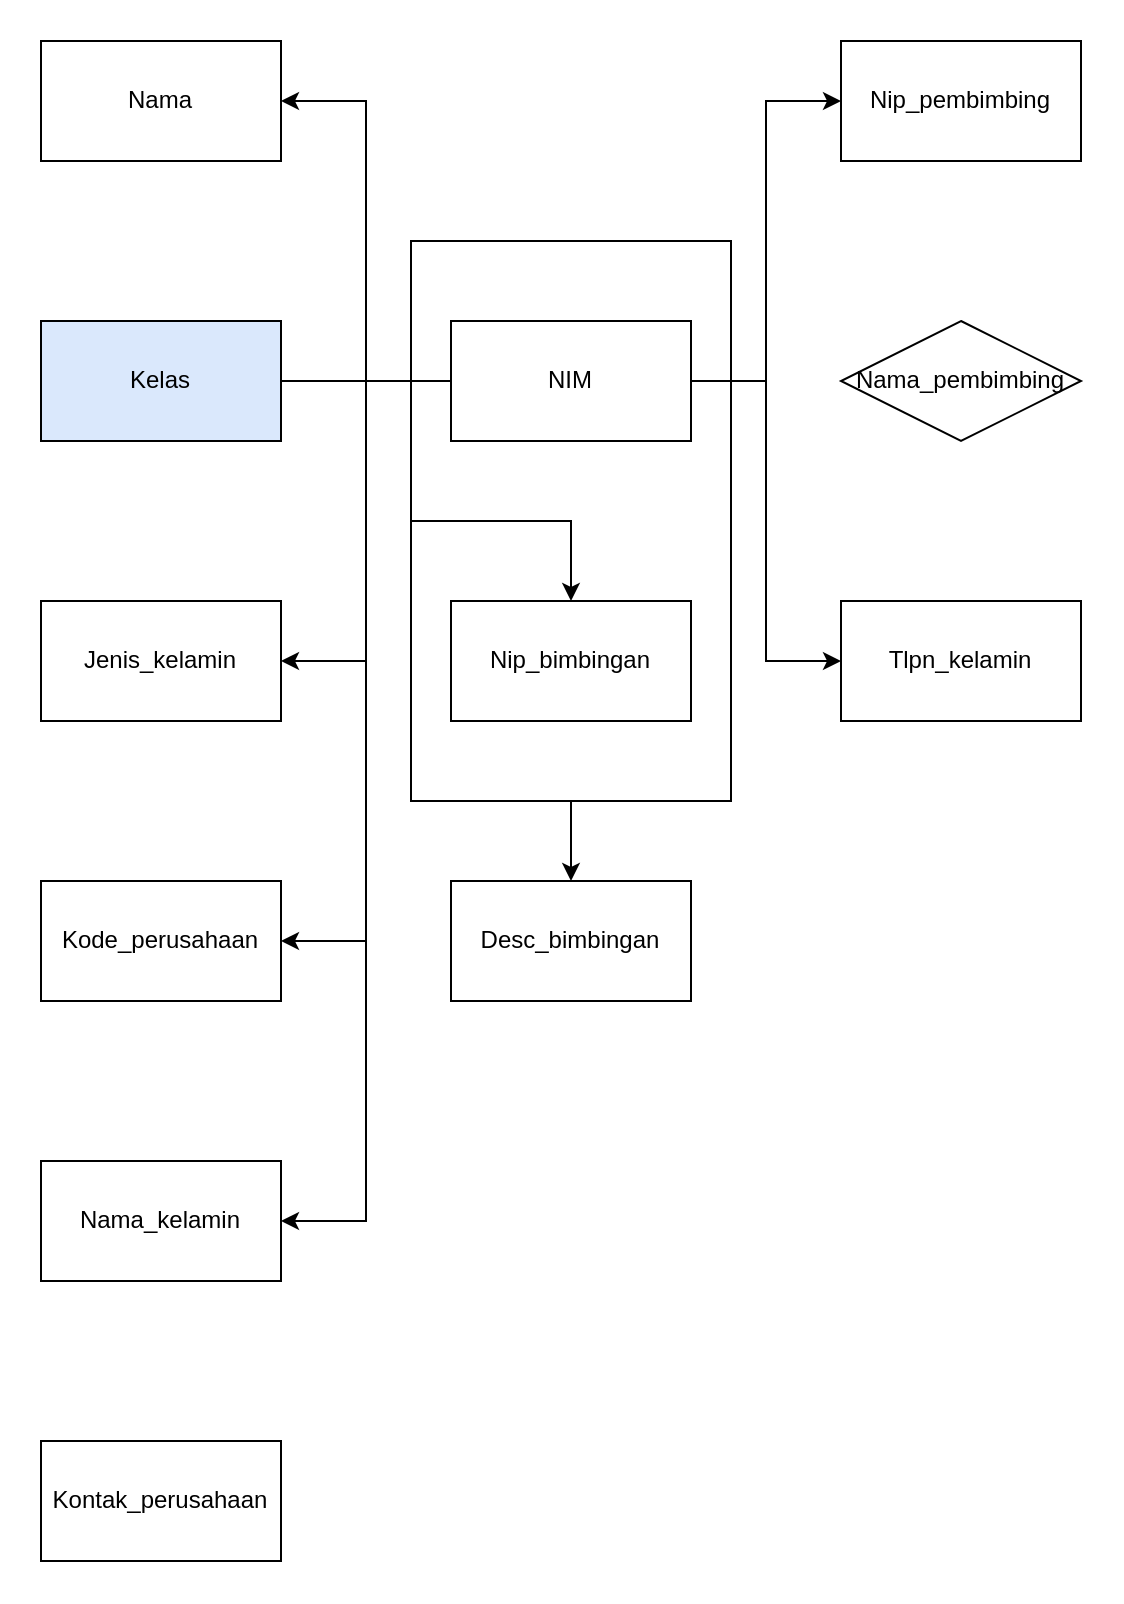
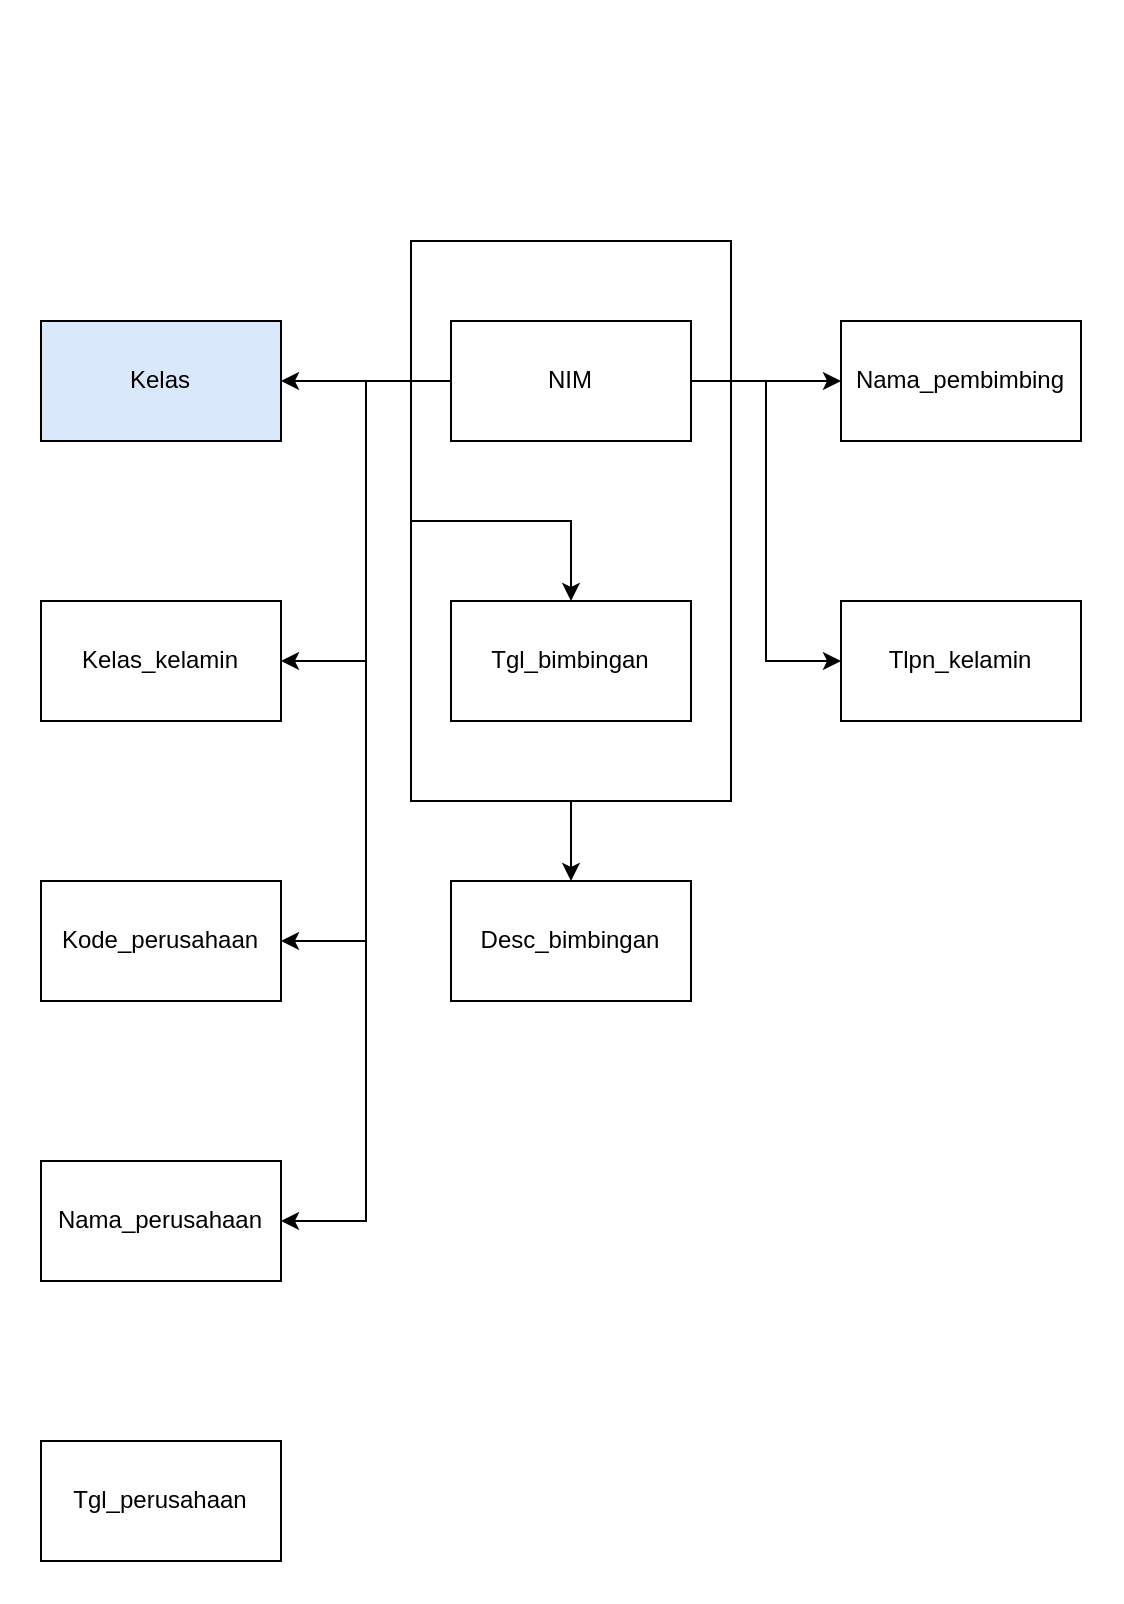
- <mxCell id="16" value="Nama" style="whiteSpace=wrap;html=1;rounded=0;labelBackgroundColor=none;" vertex="1" parent="1"><mxGeometry x="20" y="20" width="120" height="60" as="geometry" /></mxCell>
- <mxCell id="22" value="Nip_pembimbing" style="whiteSpace=wrap;html=1;rounded=0;labelBackgroundColor=none;" vertex="1" parent="1"><mxGeometry x="420" y="20" width="120" height="60" as="geometry" /></mxCell>
- <mxCell id="4" style="edgeStyle=orthogonalEdgeStyle;rounded=0;orthogonalLoop=1;jettySize=auto;html=1;exitX=0;exitY=0.5;exitDx=0;exitDy=0;entryX=1;entryY=0.5;entryDx=0;entryDy=0;labelBackgroundColor=none;fontColor=default;" edge="1" parent="1" source="13" target="16"><mxGeometry relative="1" as="geometry" /></mxCell>
- <mxCell id="8" style="edgeStyle=orthogonalEdgeStyle;rounded=0;orthogonalLoop=1;jettySize=auto;html=1;exitX=1;exitY=0.5;exitDx=0;exitDy=0;entryX=0;entryY=0.5;entryDx=0;entryDy=0;labelBackgroundColor=none;fontColor=default;" edge="1" parent="1" source="13" target="22"><mxGeometry relative="1" as="geometry" /></mxCell>
- <mxCell id="5" style="edgeStyle=orthogonalEdgeStyle;rounded=0;orthogonalLoop=1;jettySize=auto;html=1;exitX=0;exitY=0.5;exitDx=0;exitDy=0;entryX=1;entryY=0.5;entryDx=0;entryDy=0;labelBackgroundColor=none;fontColor=default;endArrow=none;" edge="1" parent="1" source="13" target="17"><mxGeometry relative="1" as="geometry" /></mxCell>
+ <mxCell id="5" style="edgeStyle=orthogonalEdgeStyle;rounded=0;orthogonalLoop=1;jettySize=auto;html=1;exitX=0;exitY=0.5;exitDx=0;exitDy=0;entryX=1;entryY=0.5;entryDx=0;entryDy=0;labelBackgroundColor=none;fontColor=default;" edge="1" parent="1" source="13" target="17"><mxGeometry relative="1" as="geometry" /></mxCell>
+ <mxCell id="9" style="edgeStyle=orthogonalEdgeStyle;rounded=0;orthogonalLoop=1;jettySize=auto;html=1;exitX=1;exitY=0.5;exitDx=0;exitDy=0;entryX=0;entryY=0.5;entryDx=0;entryDy=0;labelBackgroundColor=none;fontColor=default;" edge="1" parent="1" source="13" target="23"><mxGeometry relative="1" as="geometry" /></mxCell>
- <mxCell id="23" value="Nama_pembimbing" style="rhombus;whiteSpace=wrap;html=1;labelBackgroundColor=none;" vertex="1" parent="1"><mxGeometry x="420" y="160" width="120" height="60" as="geometry" /></mxCell>
+ <mxCell id="23" value="Nama_pembimbing" style="whiteSpace=wrap;html=1;rounded=0;labelBackgroundColor=none;" vertex="1" parent="1"><mxGeometry x="420" y="160" width="120" height="60" as="geometry" /></mxCell>
- <mxCell id="18" value="Jenis_kelamin" style="whiteSpace=wrap;html=1;rounded=0;labelBackgroundColor=none;" vertex="1" parent="1"><mxGeometry x="20" y="300" width="120" height="60" as="geometry" /></mxCell>
+ <mxCell id="18" value="Kelas_kelamin" style="whiteSpace=wrap;html=1;rounded=0;labelBackgroundColor=none;" vertex="1" parent="1"><mxGeometry x="20" y="300" width="120" height="60" as="geometry" /></mxCell>
- <mxCell id="14" value="Nip_bimbingan" style="rounded=0;whiteSpace=wrap;html=1;labelBackgroundColor=none;" vertex="1" parent="1"><mxGeometry x="225" y="300" width="120" height="60" as="geometry" /></mxCell>
+ <mxCell id="14" value="Tgl_bimbingan" style="rounded=0;whiteSpace=wrap;html=1;labelBackgroundColor=none;" vertex="1" parent="1"><mxGeometry x="225" y="300" width="120" height="60" as="geometry" /></mxCell>
- <mxCell id="20" value="Nama_kelamin" style="whiteSpace=wrap;html=1;rounded=0;labelBackgroundColor=none;" vertex="1" parent="1"><mxGeometry x="20" y="580" width="120" height="60" as="geometry" /></mxCell>
+ <mxCell id="20" value="Nama_perusahaan" style="whiteSpace=wrap;html=1;rounded=0;labelBackgroundColor=none;" vertex="1" parent="1"><mxGeometry x="20" y="580" width="120" height="60" as="geometry" /></mxCell>
- <mxCell id="21" value="Kontak_perusahaan" style="whiteSpace=wrap;html=1;rounded=0;labelBackgroundColor=none;" vertex="1" parent="1"><mxGeometry x="20" y="720" width="120" height="60" as="geometry" /></mxCell>
+ <mxCell id="21" value="Tgl_perusahaan" style="whiteSpace=wrap;html=1;rounded=0;labelBackgroundColor=none;" vertex="1" parent="1"><mxGeometry x="20" y="720" width="120" height="60" as="geometry" /></mxCell>
